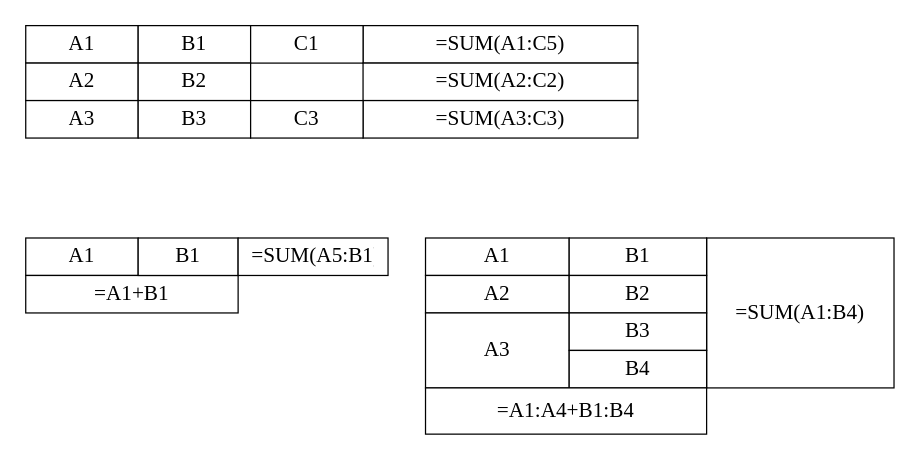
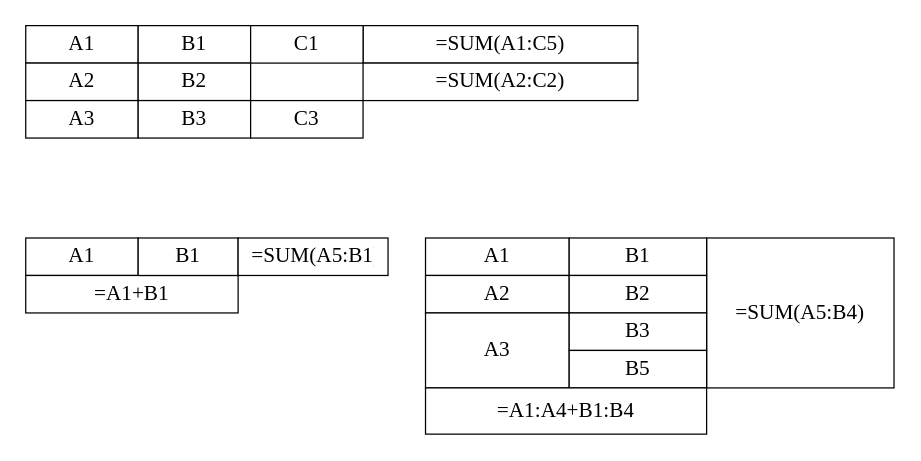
- <mxCell id="12" value="=SUM(A3:C3)" style="text;strokeColor=inherit;align=center;verticalAlign=middle;spacingLeft=10;spacingRight=10;overflow=hidden;points=[[0,0.5],[1,0.5]];portConstraint=eastwest;rotatable=1;whiteSpace=wrap;html=1;fillColor=inherit;fontColor=inherit;fontSize=17;fontFamily=Architects Daughter;fontSource=https%3A%2F%2Ffonts.googleapis.com%2Fcss%3Ffamily%3DArchitects%2BDaughter;movable=1;resizable=1;deletable=1;editable=1;locked=0;connectable=1;container=0;" vertex="1" parent="1"><mxGeometry x="290" y="80" width="220" height="30" as="geometry" /></mxCell>
- <mxCell id="19" value="=SUM(A1:B4)" style="text;strokeColor=inherit;align=center;verticalAlign=middle;spacingLeft=10;spacingRight=10;overflow=hidden;points=[[0,0.5],[1,0.5]];portConstraint=eastwest;rotatable=1;whiteSpace=wrap;html=1;fillColor=inherit;fontColor=inherit;fontSize=17;fontFamily=Architects Daughter;fontSource=https%3A%2F%2Ffonts.googleapis.com%2Fcss%3Ffamily%3DArchitects%2BDaughter;movable=1;resizable=1;deletable=1;editable=1;locked=0;connectable=1;" vertex="1" parent="1"><mxGeometry x="565" y="190" width="150" height="120" as="geometry" /></mxCell>
+ <mxCell id="19" value="=SUM(A5:B4)" style="text;strokeColor=inherit;align=center;verticalAlign=middle;spacingLeft=10;spacingRight=10;overflow=hidden;points=[[0,0.5],[1,0.5]];portConstraint=eastwest;rotatable=1;whiteSpace=wrap;html=1;fillColor=inherit;fontColor=inherit;fontSize=17;fontFamily=Architects Daughter;fontSource=https%3A%2F%2Ffonts.googleapis.com%2Fcss%3Ffamily%3DArchitects%2BDaughter;movable=1;resizable=1;deletable=1;editable=1;locked=0;connectable=1;" vertex="1" parent="1"><mxGeometry x="565" y="190" width="150" height="120" as="geometry" /></mxCell>
- <mxCell id="25" value="B4" style="text;strokeColor=inherit;align=center;verticalAlign=middle;spacingLeft=10;spacingRight=10;overflow=hidden;points=[[0,0.5],[1,0.5]];portConstraint=eastwest;rotatable=1;whiteSpace=wrap;html=1;fillColor=inherit;fontColor=inherit;fontSize=17;fontFamily=Architects Daughter;fontSource=https%3A%2F%2Ffonts.googleapis.com%2Fcss%3Ffamily%3DArchitects%2BDaughter;movable=1;resizable=1;deletable=1;editable=1;locked=0;connectable=1;" vertex="1" parent="1"><mxGeometry x="455" y="280" width="110" height="30" as="geometry" /></mxCell>
+ <mxCell id="25" value="B5" style="text;strokeColor=inherit;align=center;verticalAlign=middle;spacingLeft=10;spacingRight=10;overflow=hidden;points=[[0,0.5],[1,0.5]];portConstraint=eastwest;rotatable=1;whiteSpace=wrap;html=1;fillColor=inherit;fontColor=inherit;fontSize=17;fontFamily=Architects Daughter;fontSource=https%3A%2F%2Ffonts.googleapis.com%2Fcss%3Ffamily%3DArchitects%2BDaughter;movable=1;resizable=1;deletable=1;editable=1;locked=0;connectable=1;" vertex="1" parent="1"><mxGeometry x="455" y="280" width="110" height="30" as="geometry" /></mxCell>
